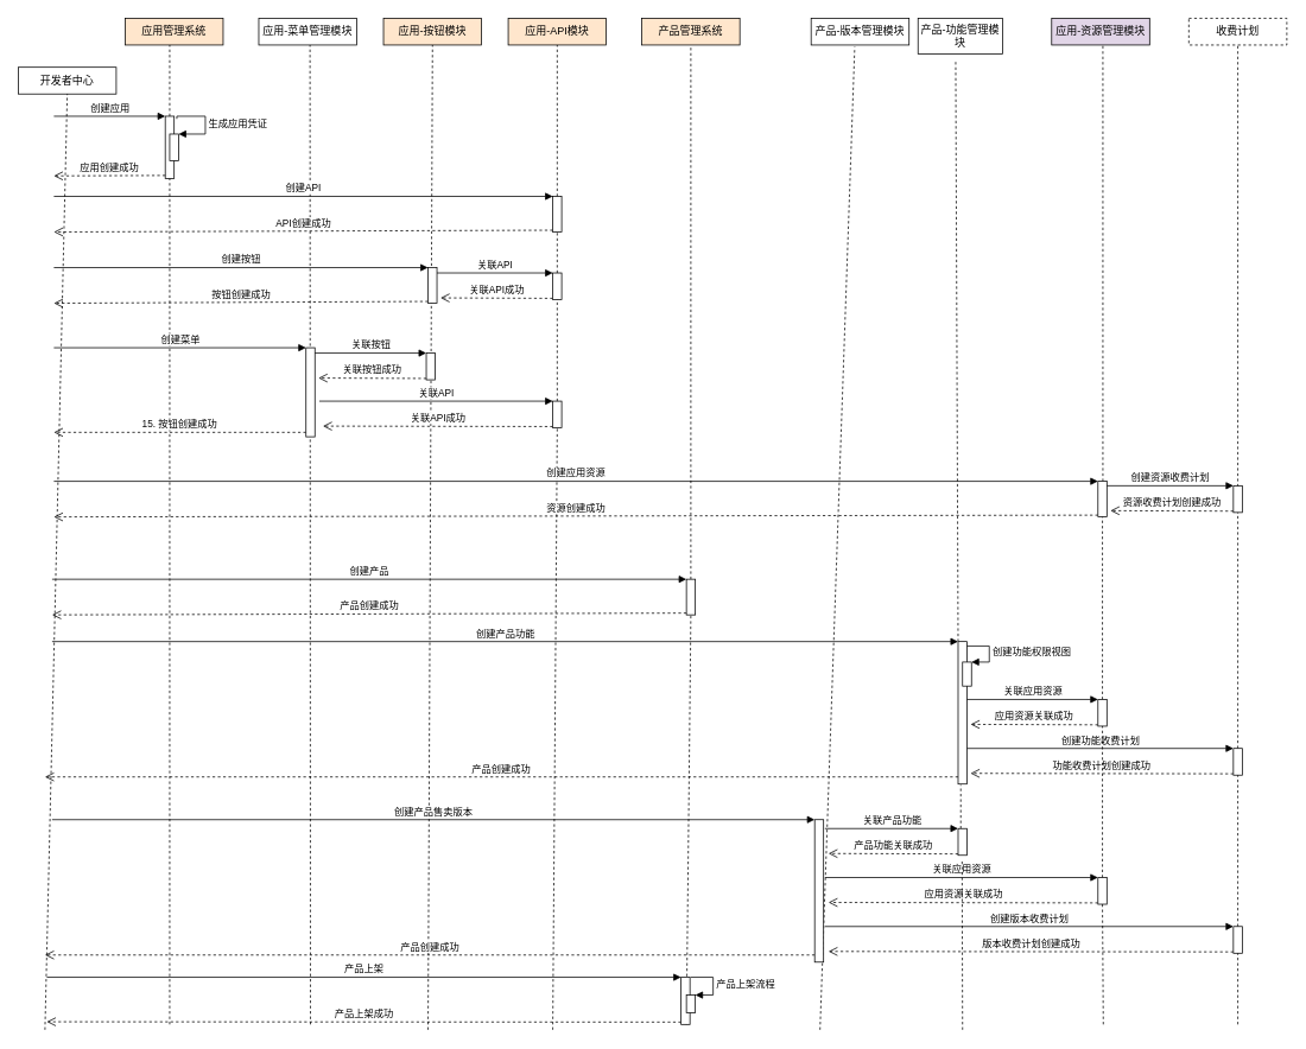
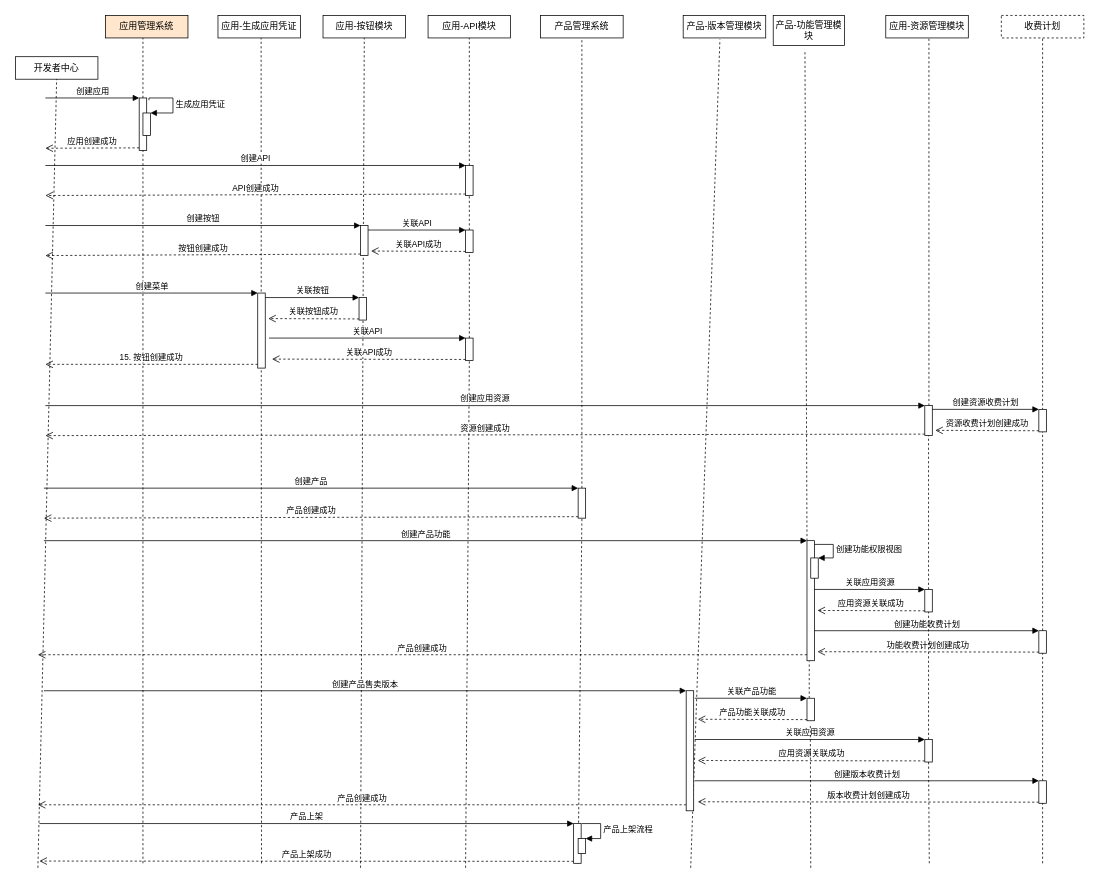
- <mxCell id="4" value="应用-菜单管理模块" style="rounded=0;whiteSpace=wrap;html=1;" vertex="1" parent="1"><mxGeometry x="290" y="20" width="110" height="30" as="geometry" /></mxCell>
+ <mxCell id="4" value="应用-生成应用凭证" style="rounded=0;whiteSpace=wrap;html=1;" vertex="1" parent="1"><mxGeometry x="290" y="20" width="110" height="30" as="geometry" /></mxCell>
- <mxCell id="27" value="应用-按钮模块" style="rounded=0;whiteSpace=wrap;html=1;fillColor=#ffe6cc;" vertex="1" parent="1"><mxGeometry x="430" y="20" width="110" height="30" as="geometry" /></mxCell>
+ <mxCell id="27" value="应用-按钮模块" style="rounded=0;whiteSpace=wrap;html=1;" vertex="1" parent="1"><mxGeometry x="430" y="20" width="110" height="30" as="geometry" /></mxCell>
- <mxCell id="5" value="应用-API模块" style="rounded=0;whiteSpace=wrap;html=1;fillColor=#ffe6cc;" vertex="1" parent="1"><mxGeometry x="570" y="20" width="110" height="30" as="geometry" /></mxCell>
+ <mxCell id="5" value="应用-API模块" style="rounded=0;whiteSpace=wrap;html=1;" vertex="1" parent="1"><mxGeometry x="570" y="20" width="110" height="30" as="geometry" /></mxCell>
- <mxCell id="6" value="产品管理系统" style="rounded=0;whiteSpace=wrap;html=1;fillColor=#ffe6cc;" vertex="1" parent="1"><mxGeometry x="720" y="20" width="110" height="30" as="geometry" /></mxCell>
+ <mxCell id="6" value="产品管理系统" style="rounded=0;whiteSpace=wrap;html=1;" vertex="1" parent="1"><mxGeometry x="720" y="20" width="110" height="30" as="geometry" /></mxCell>
- <mxCell id="9" value="应用-资源管理模块" style="rounded=0;whiteSpace=wrap;html=1;fillColor=#e1d5e7;" vertex="1" parent="1"><mxGeometry x="1180" y="20" width="110" height="30" as="geometry" /></mxCell>
+ <mxCell id="9" value="应用-资源管理模块" style="rounded=0;whiteSpace=wrap;html=1;" vertex="1" parent="1"><mxGeometry x="1180" y="20" width="110" height="30" as="geometry" /></mxCell>
